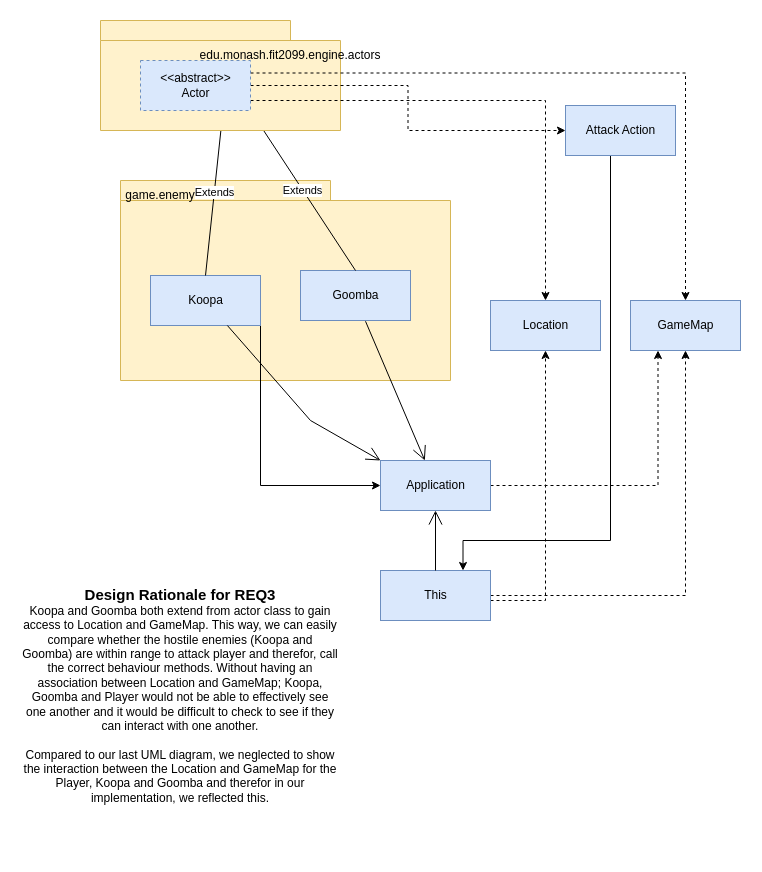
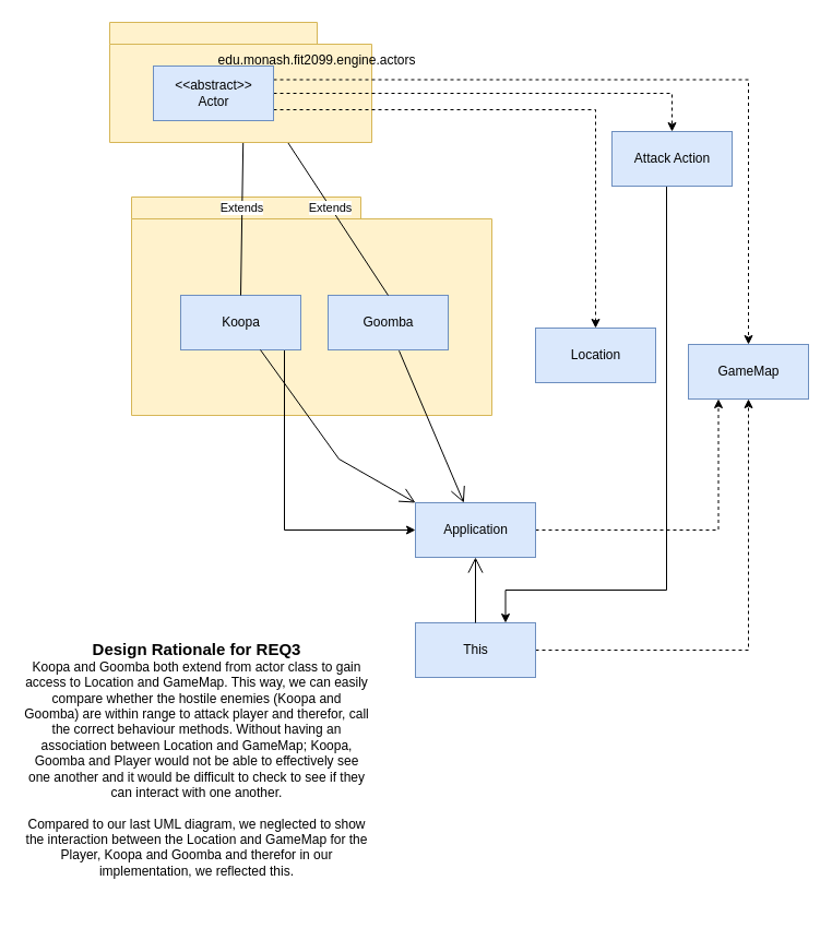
- <mxCell id="20" value="&amp;lt;&amp;lt;abstract&amp;gt;&amp;gt;&lt;br&gt;Actor" style="html=1;fillColor=#dae8fc;strokeColor=#6c8ebf;dashed=1;" vertex="1" parent="1"><mxGeometry x="140" y="60" width="110" height="50" as="geometry" /></mxCell>
+ <mxCell id="20" value="&amp;lt;&amp;lt;abstract&amp;gt;&amp;gt;&lt;br&gt;Actor" style="html=1;fillColor=#dae8fc;strokeColor=#6c8ebf;" vertex="1" parent="1"><mxGeometry x="140" y="60" width="110" height="50" as="geometry" /></mxCell>
- <mxCell id="28" value="Attack Action" style="html=1;fillColor=#dae8fc;strokeColor=#6c8ebf;" vertex="1" parent="1"><mxGeometry x="565" y="105" width="110" height="50" as="geometry" /></mxCell>
+ <mxCell id="28" value="Attack Action" style="html=1;fillColor=#dae8fc;strokeColor=#6c8ebf;" vertex="1" parent="1"><mxGeometry x="560" y="120" width="110" height="50" as="geometry" /></mxCell>
- <mxCell id="10" value="game.enemy" style="text;html=1;strokeColor=none;fillColor=none;align=center;verticalAlign=middle;whiteSpace=wrap;rounded=0;" vertex="1" parent="1"><mxGeometry x="130" y="180" width="60" height="30" as="geometry" /></mxCell>
- <mxCell id="12" value="Koopa" style="html=1;fillColor=#dae8fc;strokeColor=#6c8ebf;" vertex="1" parent="1"><mxGeometry x="150" y="275" width="110" height="50" as="geometry" /></mxCell>
+ <mxCell id="12" value="Koopa" style="html=1;fillColor=#dae8fc;strokeColor=#6c8ebf;" vertex="1" parent="1"><mxGeometry x="165" y="270" width="110" height="50" as="geometry" /></mxCell>
- <mxCell id="24" value="GameMap" style="html=1;fillColor=#dae8fc;strokeColor=#6c8ebf;" vertex="1" parent="1"><mxGeometry x="630" y="300" width="110" height="50" as="geometry" /></mxCell>
+ <mxCell id="24" value="GameMap" style="html=1;fillColor=#dae8fc;strokeColor=#6c8ebf;" vertex="1" parent="1"><mxGeometry x="630" y="315" width="110" height="50" as="geometry" /></mxCell>
- <mxCell id="2" style="edgeStyle=orthogonalEdgeStyle;rounded=0;orthogonalLoop=1;jettySize=auto;html=1;entryX=0.5;entryY=1;entryDx=0;entryDy=0;dashed=1;" edge="1" parent="1" source="4" target="23"><mxGeometry relative="1" as="geometry"><Array as="points"><mxPoint x="545" y="600" /></Array></mxGeometry></mxCell>
